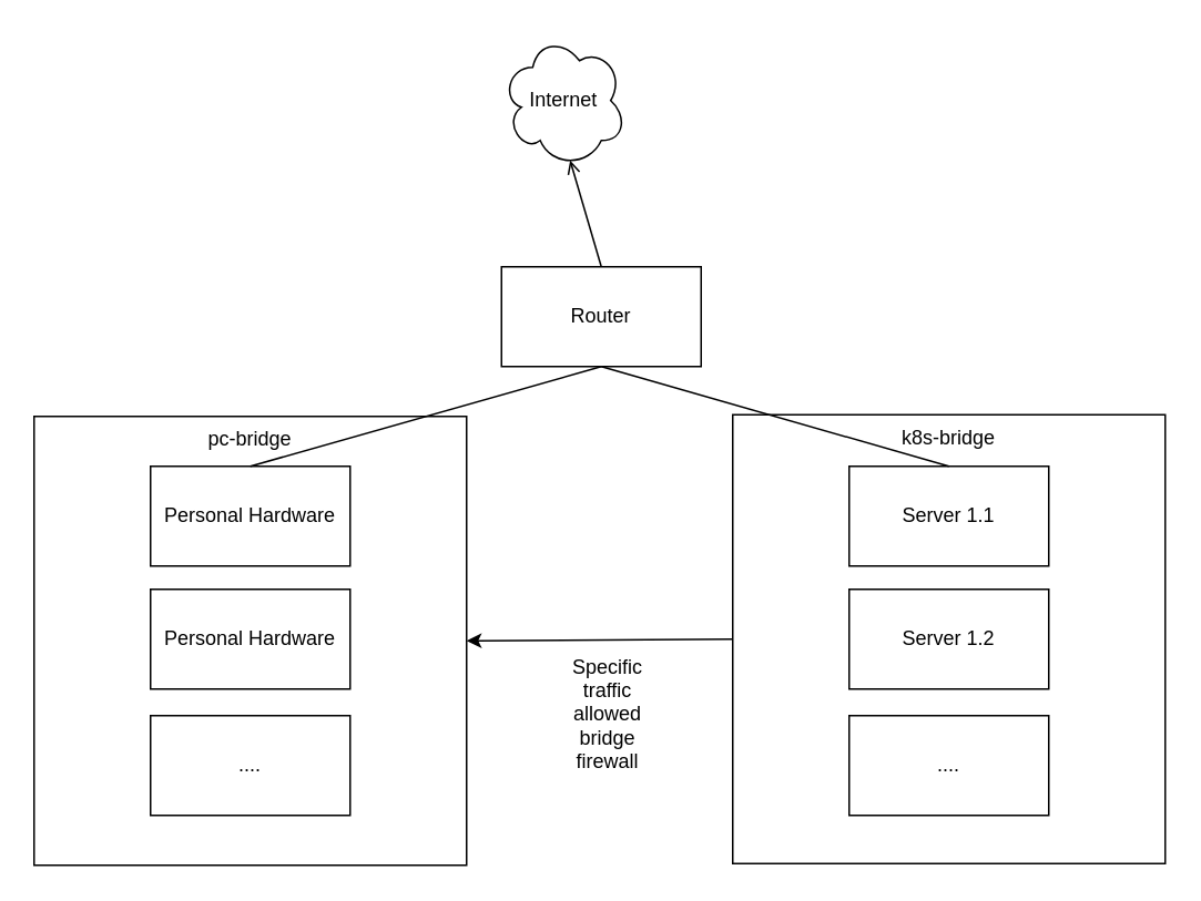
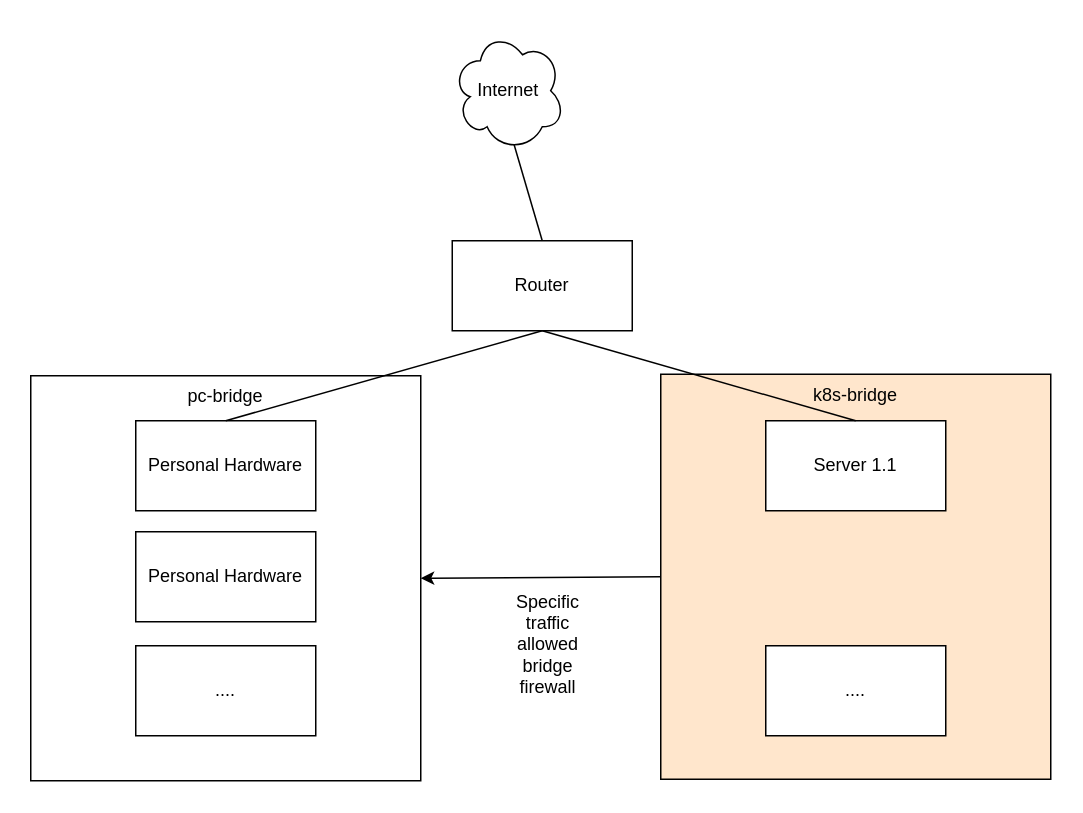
- <mxCell id="14" value="" style="endArrow=open;html=1;rounded=0;entryX=0.55;entryY=0.95;entryDx=0;entryDy=0;entryPerimeter=0;exitX=0.5;exitY=0;exitDx=0;exitDy=0;" parent="1" source="2" target="3" edge="1"><mxGeometry width="50" height="50" relative="1" as="geometry"><mxPoint x="340" y="340" as="sourcePoint" /><mxPoint x="390" y="290" as="targetPoint" /></mxGeometry></mxCell>
+ <mxCell id="14" value="" style="endArrow=none;html=1;rounded=0;entryX=0.55;entryY=0.95;entryDx=0;entryDy=0;entryPerimeter=0;exitX=0.5;exitY=0;exitDx=0;exitDy=0;" parent="1" source="2" target="3" edge="1"><mxGeometry width="50" height="50" relative="1" as="geometry"><mxPoint x="340" y="340" as="sourcePoint" /><mxPoint x="390" y="290" as="targetPoint" /></mxGeometry></mxCell>
- <mxCell id="5" value="k8s-bridge" style="rounded=0;whiteSpace=wrap;html=1;align=center;verticalAlign=top;" parent="1" vertex="1"><mxGeometry x="440" y="249" width="260" height="270" as="geometry" /></mxCell>
+ <mxCell id="5" value="k8s-bridge" style="rounded=0;whiteSpace=wrap;html=1;align=center;verticalAlign=top;fillColor=#ffe6cc;" parent="1" vertex="1"><mxGeometry x="440" y="249" width="260" height="270" as="geometry" /></mxCell>
- <mxCell id="9" value="Server 1.2" style="rounded=0;whiteSpace=wrap;html=1;" parent="1" vertex="1"><mxGeometry x="510" y="354" width="120" height="60" as="geometry" /></mxCell>
